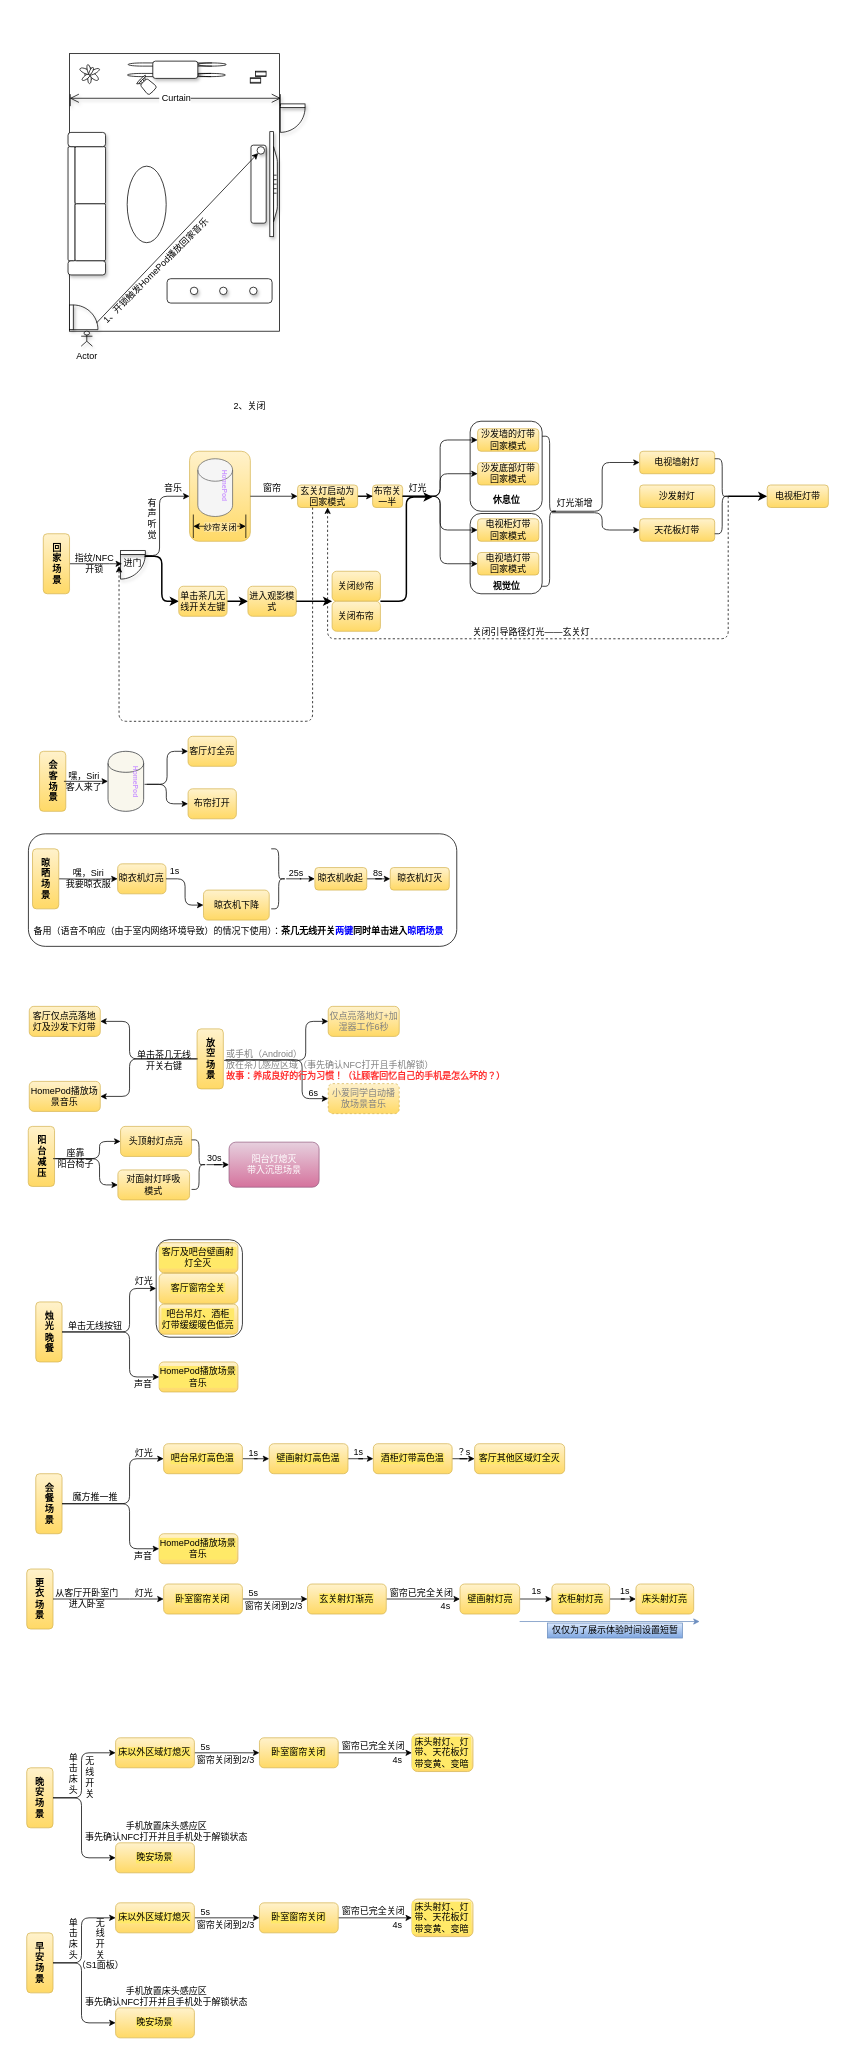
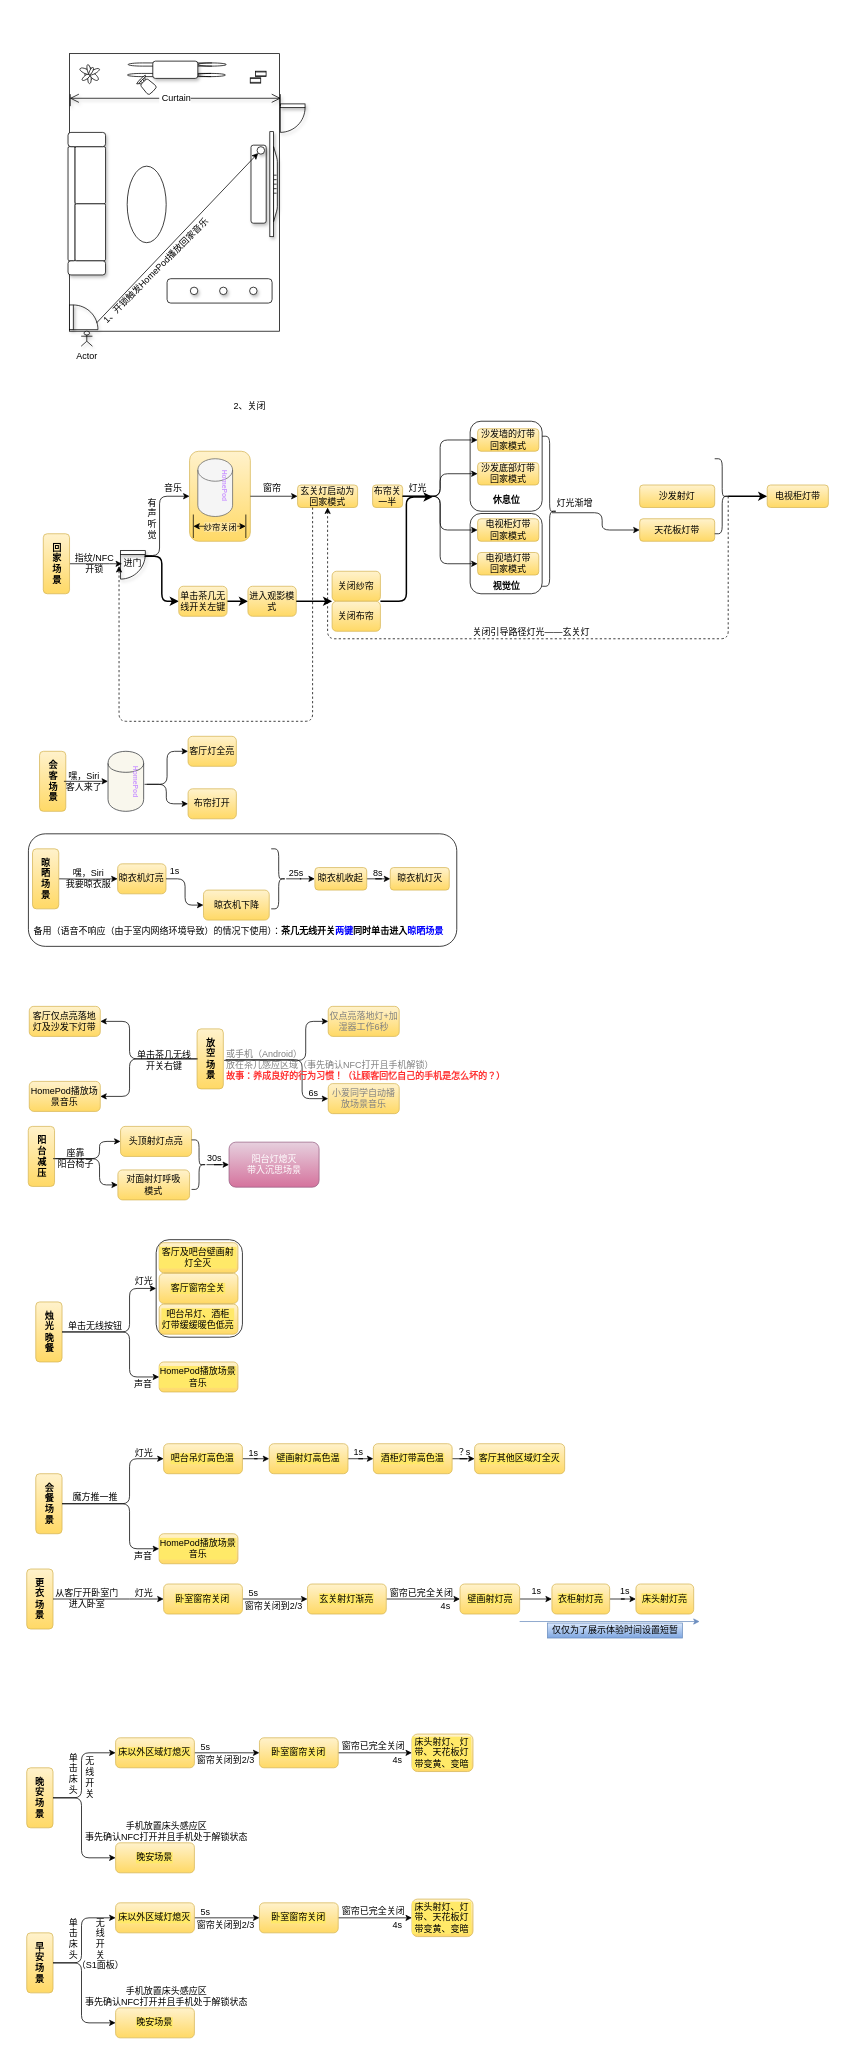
- <mxCell id="66" value="" style="edgeStyle=elbowEdgeStyle;elbow=horizontal;endArrow=classic;html=1;entryX=0;entryY=0.5;entryDx=0;entryDy=0;exitX=0.017;exitY=1;exitDx=0;exitDy=0;exitPerimeter=0;" parent="1" source="65" target="64" edge="1"><mxGeometry width="50" height="50" relative="1" as="geometry"><mxPoint x="546" y="671" as="sourcePoint" /><mxPoint x="646" y="596" as="targetPoint" /><Array as="points"><mxPoint x="802" y="631" /></Array></mxGeometry></mxCell>
- <mxCell id="64" value="电视墙射灯" style="whiteSpace=wrap;html=1;rounded=1;shadow=0;gradientColor=#ffd966;fillColor=#fff2cc;strokeColor=#d6b656;" parent="1" vertex="1"><mxGeometry x="852" y="601" width="100" height="30" as="geometry" /></mxCell>
- <mxCell id="45" value="" style="edgeStyle=orthogonalEdgeStyle;rounded=0;orthogonalLoop=1;jettySize=auto;html=1;" parent="1" source="46" target="48" edge="1"><mxGeometry relative="1" as="geometry" /></mxCell>
- <mxCell id="121" value="&lt;font color=&quot;#808080&quot;&gt;小爱同学自动播放场景音乐&lt;/font&gt;" style="whiteSpace=wrap;html=1;rounded=1;shadow=0;strokeColor=#d6b656;fillColor=#fff2cc;gradientColor=#ffd966;strokeWidth=1;dashed=1;" parent="1" vertex="1"><mxGeometry x="436.82" y="1444" width="94.64" height="40" as="geometry" /></mxCell>
+ <mxCell id="121" value="&lt;font color=&quot;#808080&quot;&gt;小爱同学自动播放场景音乐&lt;/font&gt;" style="whiteSpace=wrap;html=1;rounded=1;shadow=0;strokeColor=#d6b656;fillColor=#fff2cc;gradientColor=#ffd966;strokeWidth=1;" parent="1" vertex="1"><mxGeometry x="436.82" y="1444" width="94.64" height="40" as="geometry" /></mxCell>
